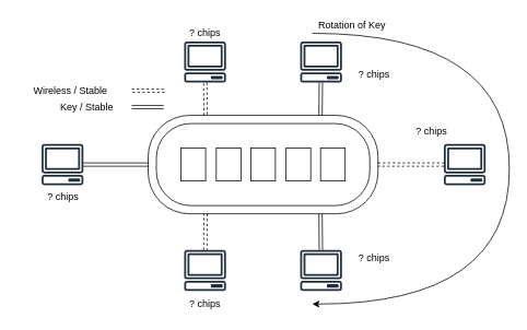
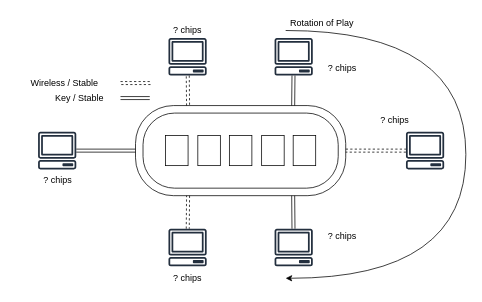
- <mxCell id="16" value="Rotation of Key" style="text;html=1;align=center;verticalAlign=middle;resizable=0;points=[];autosize=1;" parent="1" vertex="1"><mxGeometry x="378" y="20" width="100" height="20" as="geometry" /></mxCell>
+ <mxCell id="16" value="Rotation of Play" style="text;html=1;align=center;verticalAlign=middle;resizable=0;points=[];autosize=1;" parent="1" vertex="1"><mxGeometry x="378" y="20" width="100" height="20" as="geometry" /></mxCell>
